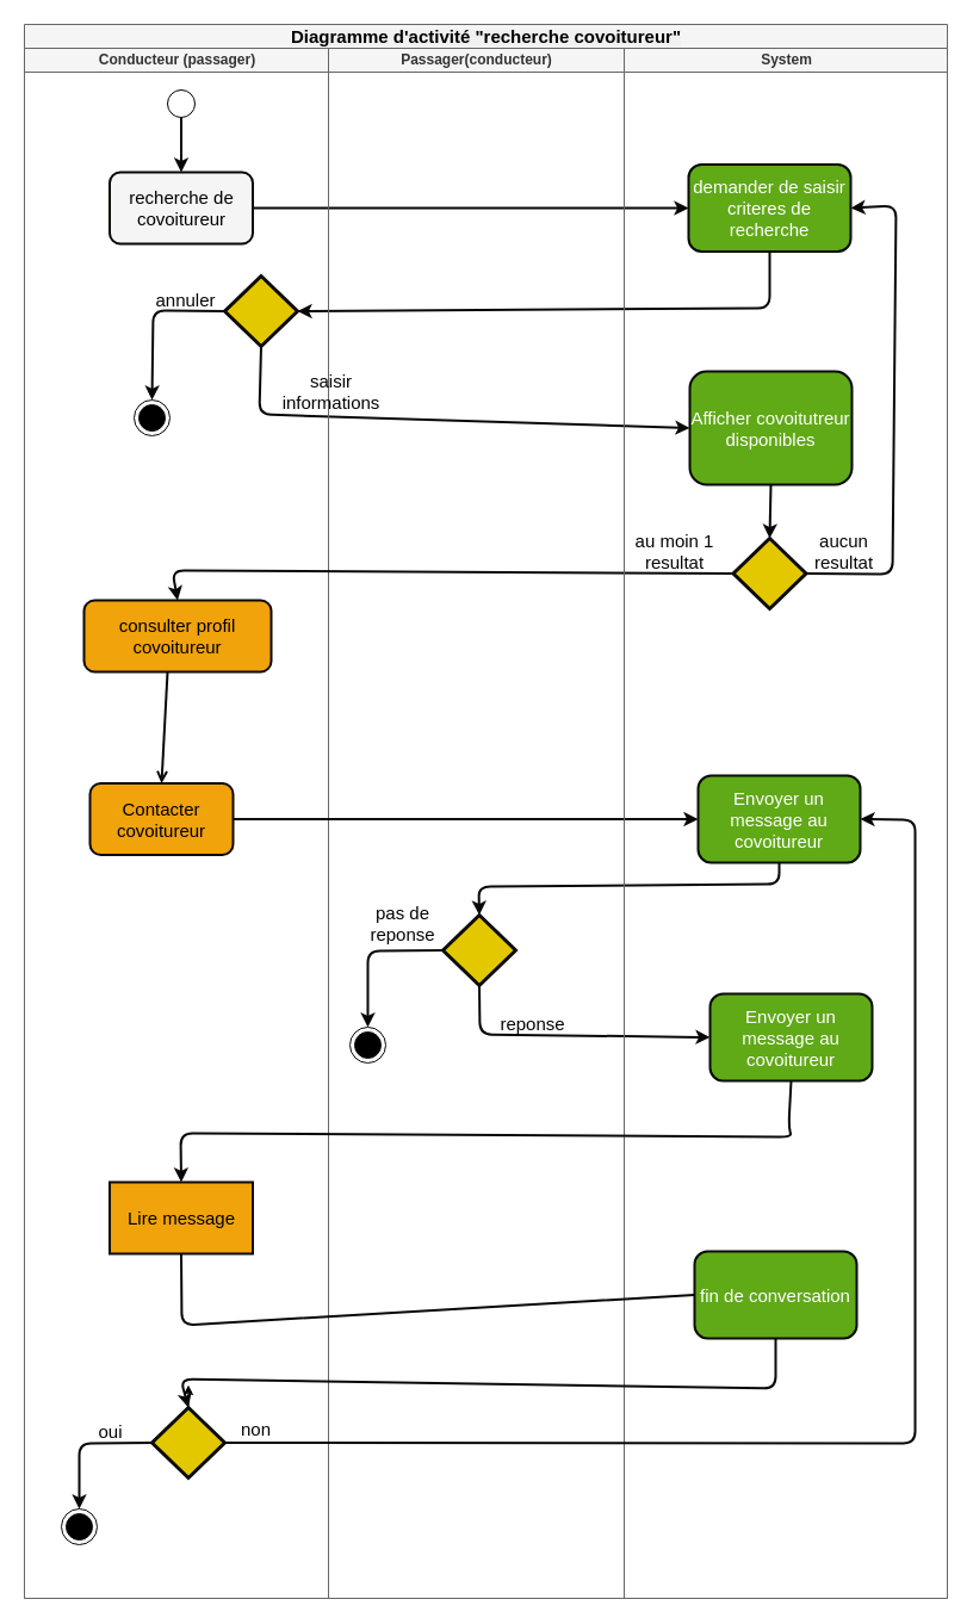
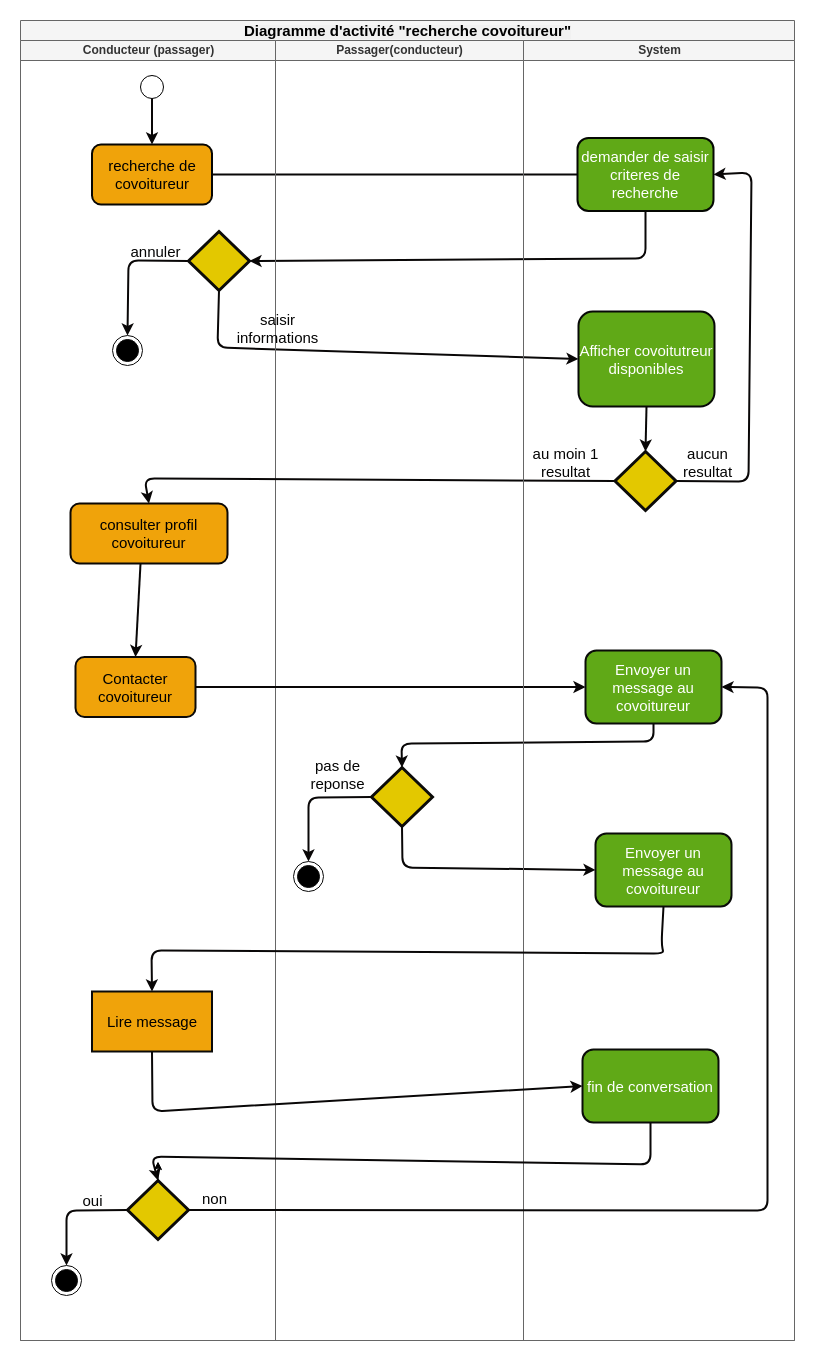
- <mxCell id="7" value="recherche de covoitureur" style="rounded=1;whiteSpace=wrap;html=1;labelBackgroundColor=none;strokeColor=#070603;fontSize=15;fontColor=#000000;fillColor=#f5f5f5;strokeWidth=2;" vertex="1" parent="6"><mxGeometry x="71.5" y="104" width="120" height="60" as="geometry" /></mxCell>
+ <mxCell id="7" value="recherche de covoitureur" style="rounded=1;whiteSpace=wrap;html=1;labelBackgroundColor=none;strokeColor=#070603;fontSize=15;fontColor=#000000;fillColor=#f0a30a;strokeWidth=2;" vertex="1" parent="6"><mxGeometry x="71.5" y="104" width="120" height="60" as="geometry" /></mxCell>
- <mxCell id="3" value="" style="endArrow=classic;html=1;fontSize=15;fontColor=#050505;entryX=0;entryY=0.5;entryDx=0;entryDy=0;strokeColor=#090707;strokeWidth=2;exitX=1;exitY=0.5;exitDx=0;exitDy=0;" edge="1" parent="2" source="7" target="35"><mxGeometry width="50" height="50" relative="1" as="geometry"><mxPoint x="141.5" y="88" as="sourcePoint" /><mxPoint x="141.5" y="134" as="targetPoint" /></mxGeometry></mxCell>
+ <mxCell id="3" value="" style="endArrow=none;html=1;fontSize=15;fontColor=#050505;entryX=0;entryY=0.5;entryDx=0;entryDy=0;strokeColor=#090707;strokeWidth=2;exitX=1;exitY=0.5;exitDx=0;exitDy=0;" edge="1" parent="2" source="7" target="35"><mxGeometry width="50" height="50" relative="1" as="geometry"><mxPoint x="141.5" y="88" as="sourcePoint" /><mxPoint x="141.5" y="134" as="targetPoint" /></mxGeometry></mxCell>
- <mxCell id="16" value="" style="endArrow=open;html=1;fontSize=15;fontColor=#050505;entryX=0.5;entryY=0;entryDx=0;entryDy=0;strokeColor=#090707;strokeWidth=2;exitX=0.446;exitY=1;exitDx=0;exitDy=0;exitPerimeter=0;" edge="1" parent="6" source="9" target="15"><mxGeometry width="50" height="50" relative="1" as="geometry"><mxPoint x="192" y="656.5" as="sourcePoint" /><mxPoint x="575" y="656.5" as="targetPoint" /></mxGeometry></mxCell>
+ <mxCell id="16" value="" style="endArrow=classic;html=1;fontSize=15;fontColor=#050505;entryX=0.5;entryY=0;entryDx=0;entryDy=0;strokeColor=#090707;strokeWidth=2;exitX=0.446;exitY=1;exitDx=0;exitDy=0;exitPerimeter=0;" edge="1" parent="6" source="9" target="15"><mxGeometry width="50" height="50" relative="1" as="geometry"><mxPoint x="192" y="656.5" as="sourcePoint" /><mxPoint x="575" y="656.5" as="targetPoint" /></mxGeometry></mxCell>
- <mxCell id="24" value="reponse" style="text;html=1;strokeColor=none;fillColor=none;align=center;verticalAlign=middle;whiteSpace=wrap;rounded=0;labelBackgroundColor=none;fontSize=15;fontColor=#050505;" vertex="1" parent="23"><mxGeometry x="130" y="793" width="83" height="50" as="geometry" /></mxCell>
- <mxCell id="47" value="" style="endArrow=none;html=1;fontSize=15;fontColor=#050505;strokeColor=#090707;strokeWidth=2;exitX=0.5;exitY=1;exitDx=0;exitDy=0;entryX=0;entryY=0.5;entryDx=0;entryDy=0;" edge="1" parent="2" source="17" target="44"><mxGeometry width="50" height="50" relative="1" as="geometry"><mxPoint x="199" y="1065" as="sourcePoint" /><mxPoint x="598" y="1048" as="targetPoint" /><Array as="points"><mxPoint x="132" y="1091" /></Array></mxGeometry></mxCell>
+ <mxCell id="47" value="" style="endArrow=classic;html=1;fontSize=15;fontColor=#050505;strokeColor=#090707;strokeWidth=2;exitX=0.5;exitY=1;exitDx=0;exitDy=0;entryX=0;entryY=0.5;entryDx=0;entryDy=0;" edge="1" parent="2" source="17" target="44"><mxGeometry width="50" height="50" relative="1" as="geometry"><mxPoint x="199" y="1065" as="sourcePoint" /><mxPoint x="598" y="1048" as="targetPoint" /><Array as="points"><mxPoint x="132" y="1091" /></Array></mxGeometry></mxCell>
